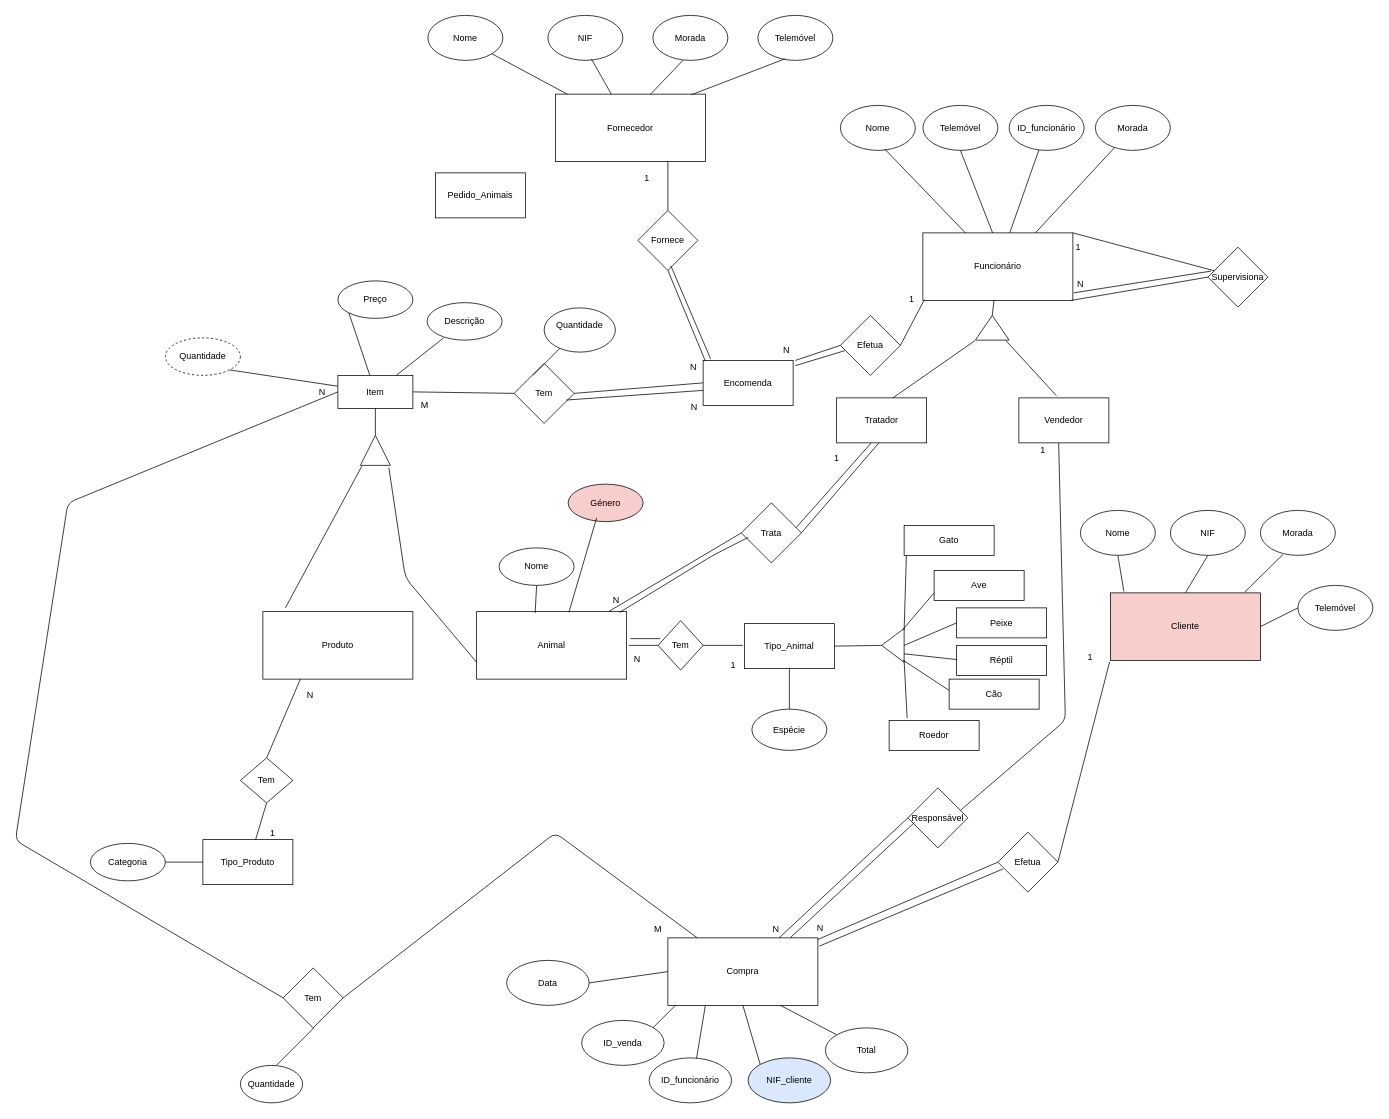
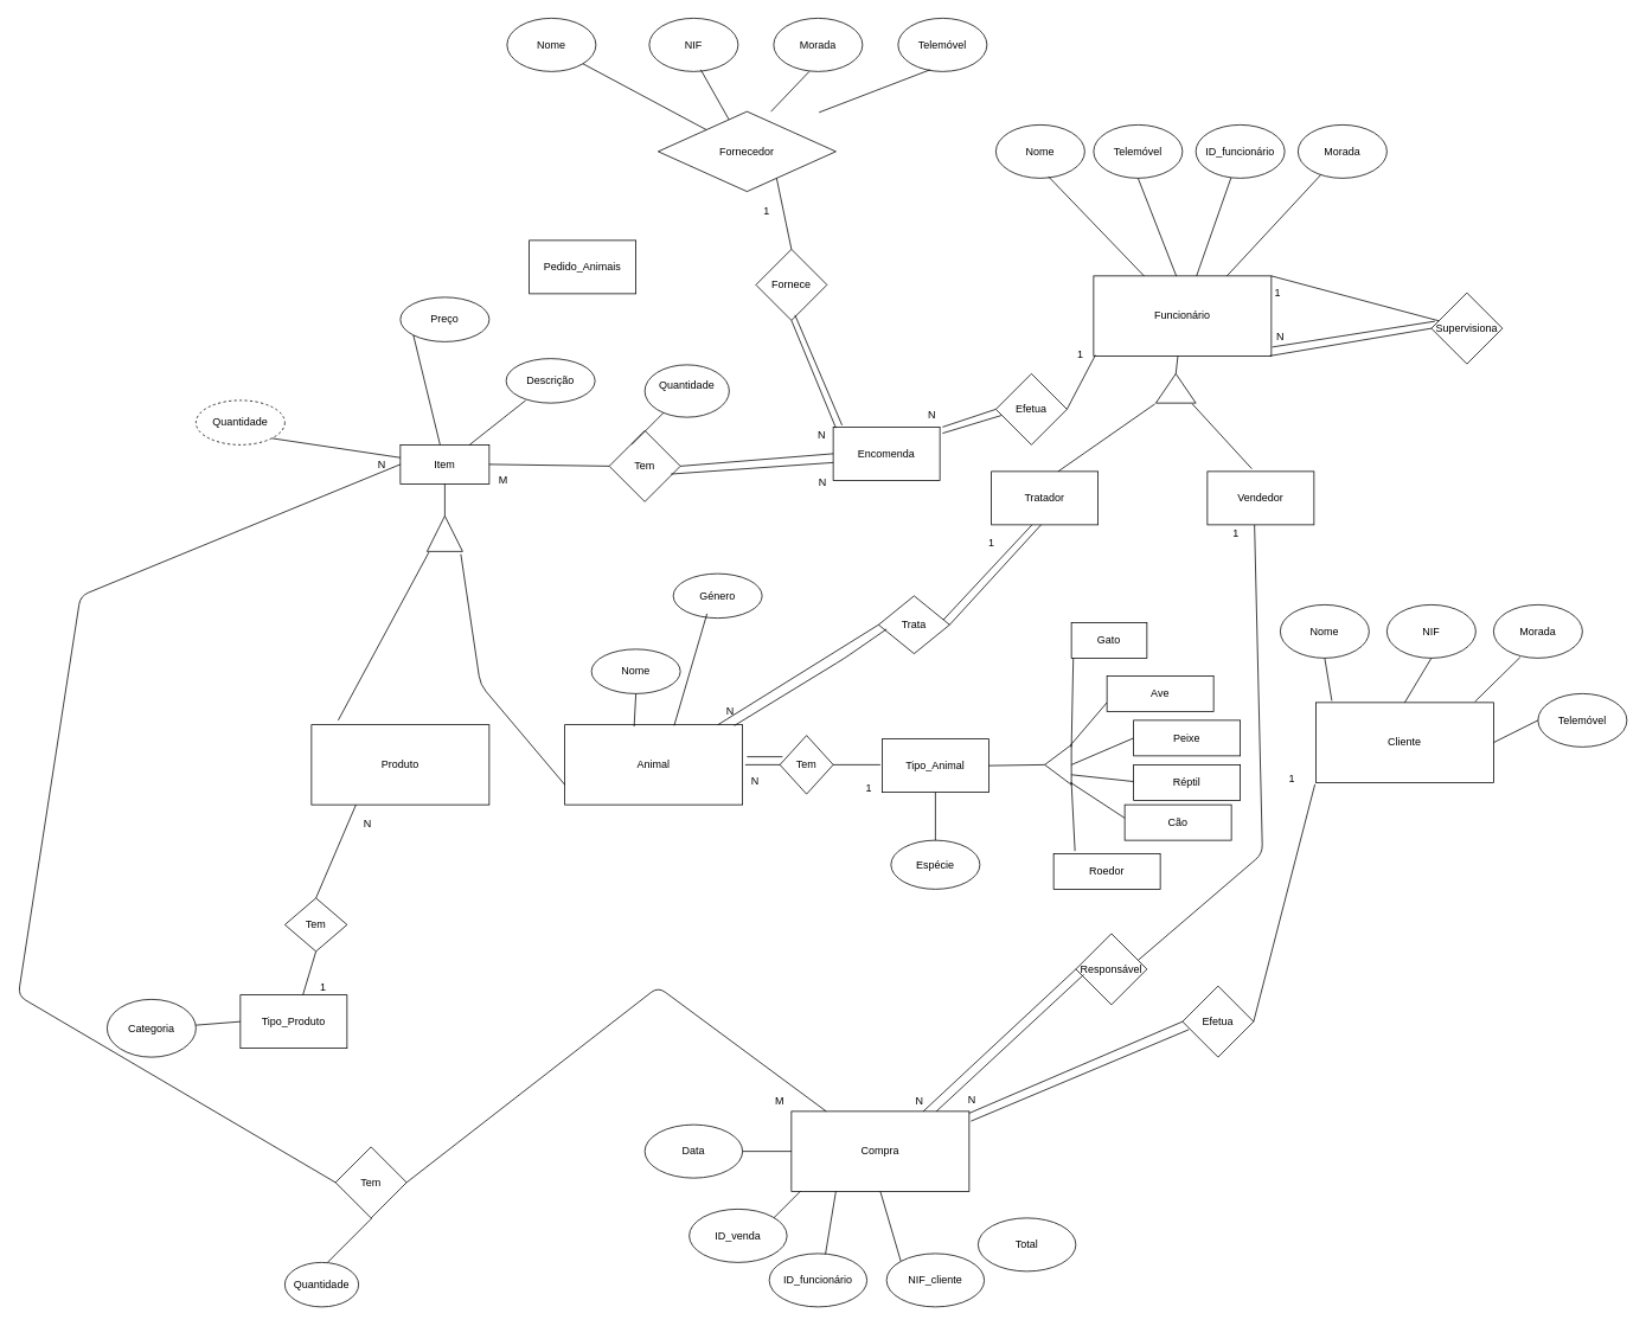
- <mxCell id="2" value="Fornecedor" style="rounded=0;whiteSpace=wrap;html=1;" parent="1" vertex="1"><mxGeometry x="740" y="125" width="200" height="90" as="geometry" /></mxCell>
+ <mxCell id="2" value="Fornecedor" style="rhombus;whiteSpace=wrap;html=1;" parent="1" vertex="1"><mxGeometry x="740" y="125" width="200" height="90" as="geometry" /></mxCell>
- <mxCell id="8" value="Pedido_Animais" style="rounded=0;whiteSpace=wrap;html=1;" parent="1" vertex="1"><mxGeometry x="580" y="230" width="120" height="60" as="geometry" /></mxCell>
+ <mxCell id="8" value="Pedido_Animais" style="rounded=0;whiteSpace=wrap;html=1;" parent="1" vertex="1"><mxGeometry x="595" y="270" width="120" height="60" as="geometry" /></mxCell>
- <mxCell id="89" value="Preço" style="ellipse;whiteSpace=wrap;html=1;" parent="1" vertex="1"><mxGeometry x="450" y="374" width="100" height="50" as="geometry" /></mxCell>
+ <mxCell id="89" value="Preço" style="ellipse;whiteSpace=wrap;html=1;" parent="1" vertex="1"><mxGeometry x="450" y="334" width="100" height="50" as="geometry" /></mxCell>
- <mxCell id="112" value="Género" style="ellipse;whiteSpace=wrap;html=1;fillColor=#f8cecc;" parent="1" vertex="1"><mxGeometry x="757" y="645" width="100" height="50" as="geometry" /></mxCell>
+ <mxCell id="112" value="Género" style="ellipse;whiteSpace=wrap;html=1;" parent="1" vertex="1"><mxGeometry x="757" y="645" width="100" height="50" as="geometry" /></mxCell>
- <mxCell id="63" value="Trata" style="rhombus;whiteSpace=wrap;html=1;" parent="1" vertex="1"><mxGeometry x="988" y="670" width="80" height="80" as="geometry" /></mxCell>
+ <mxCell id="63" value="Trata" style="rhombus;whiteSpace=wrap;html=1;" parent="1" vertex="1"><mxGeometry x="988" y="670" width="80" height="65" as="geometry" /></mxCell>
- <mxCell id="38" value="Gato" style="rounded=0;whiteSpace=wrap;html=1;" parent="1" vertex="1"><mxGeometry x="1205" y="700" width="120" height="40" as="geometry" /></mxCell>
+ <mxCell id="38" value="Gato" style="rounded=0;whiteSpace=wrap;html=1;" parent="1" vertex="1"><mxGeometry x="1205" y="700" width="85" height="40" as="geometry" /></mxCell>
- <mxCell id="6" value="Cliente" style="rounded=0;whiteSpace=wrap;html=1;fillColor=#f8cecc;" parent="1" vertex="1"><mxGeometry x="1480" y="790" width="200" height="90" as="geometry" /></mxCell>
+ <mxCell id="6" value="Cliente" style="rounded=0;whiteSpace=wrap;html=1;" parent="1" vertex="1"><mxGeometry x="1480" y="790" width="200" height="90" as="geometry" /></mxCell>
- <mxCell id="84" value="Categoria" style="ellipse;whiteSpace=wrap;html=1;" parent="1" vertex="1"><mxGeometry x="120" y="1124" width="100" height="50" as="geometry" /></mxCell>
+ <mxCell id="84" value="Categoria" style="ellipse;whiteSpace=wrap;html=1;" parent="1" vertex="1"><mxGeometry x="120" y="1124" width="100" height="65" as="geometry" /></mxCell>
- <mxCell id="65" value="Data" style="ellipse;whiteSpace=wrap;html=1;" parent="1" vertex="1"><mxGeometry x="675" y="1280" width="110" height="60" as="geometry" /></mxCell>
+ <mxCell id="65" value="Data" style="ellipse;whiteSpace=wrap;html=1;" parent="1" vertex="1"><mxGeometry x="725" y="1265" width="110" height="60" as="geometry" /></mxCell>
- <mxCell id="44" value="" style="endArrow=none;html=1;entryX=0.75;entryY=1;entryDx=0;entryDy=0;" parent="1" source="48" target="7" edge="1"><mxGeometry width="50" height="50" relative="1" as="geometry"><mxPoint x="1070" y="1390" as="sourcePoint" /><mxPoint x="1130" y="1340" as="targetPoint" /></mxGeometry></mxCell>
- <mxCell id="47" value="NIF_cliente" style="ellipse;whiteSpace=wrap;html=1;fillColor=#dae8fc;" parent="1" vertex="1"><mxGeometry x="997" y="1410" width="110" height="60" as="geometry" /></mxCell>
+ <mxCell id="47" value="NIF_cliente" style="ellipse;whiteSpace=wrap;html=1;" parent="1" vertex="1"><mxGeometry x="997" y="1410" width="110" height="60" as="geometry" /></mxCell>
